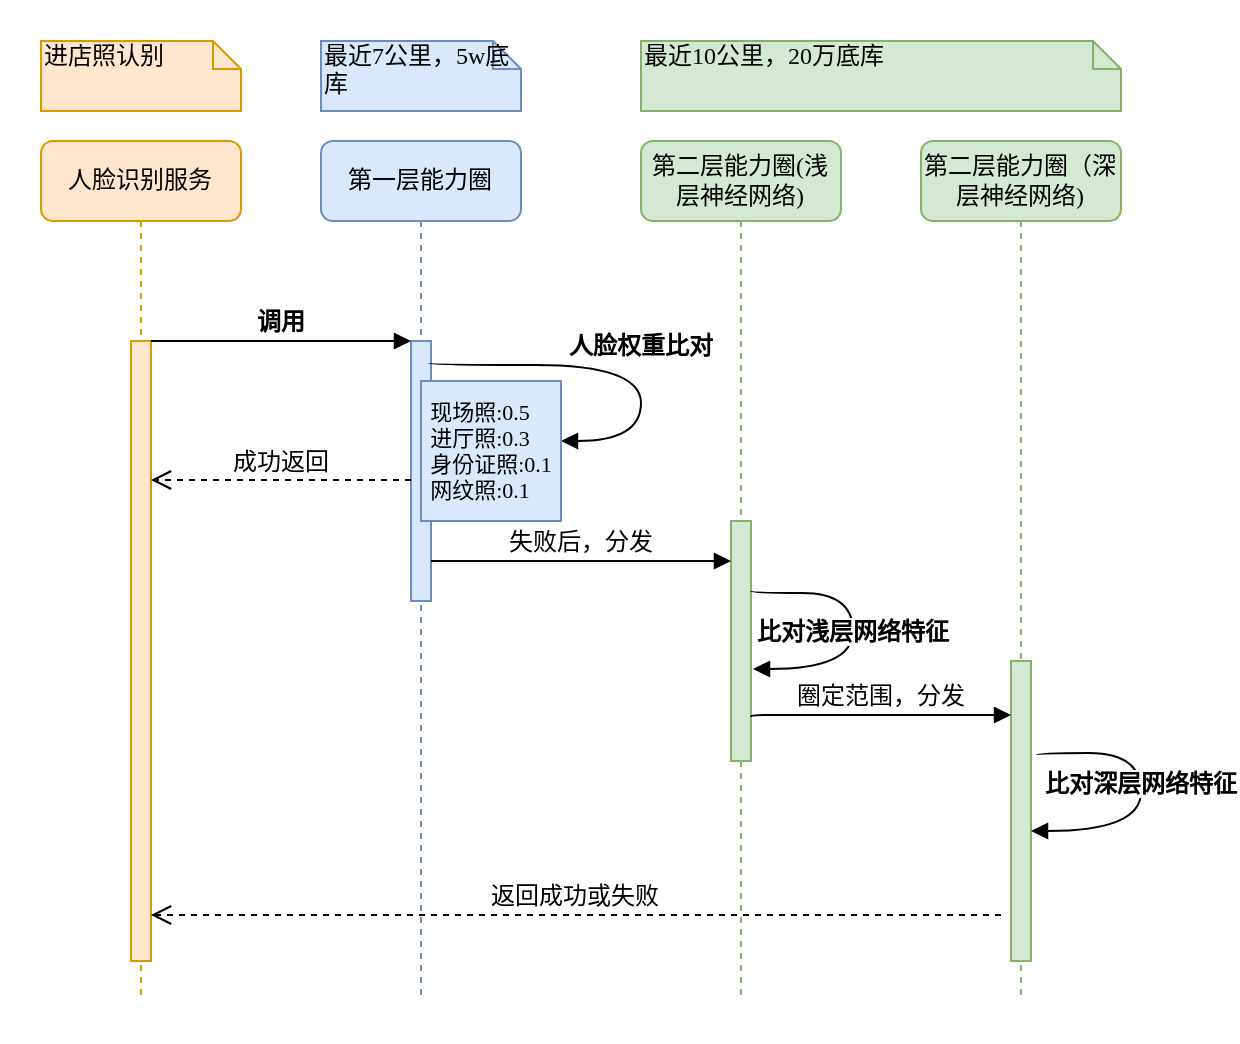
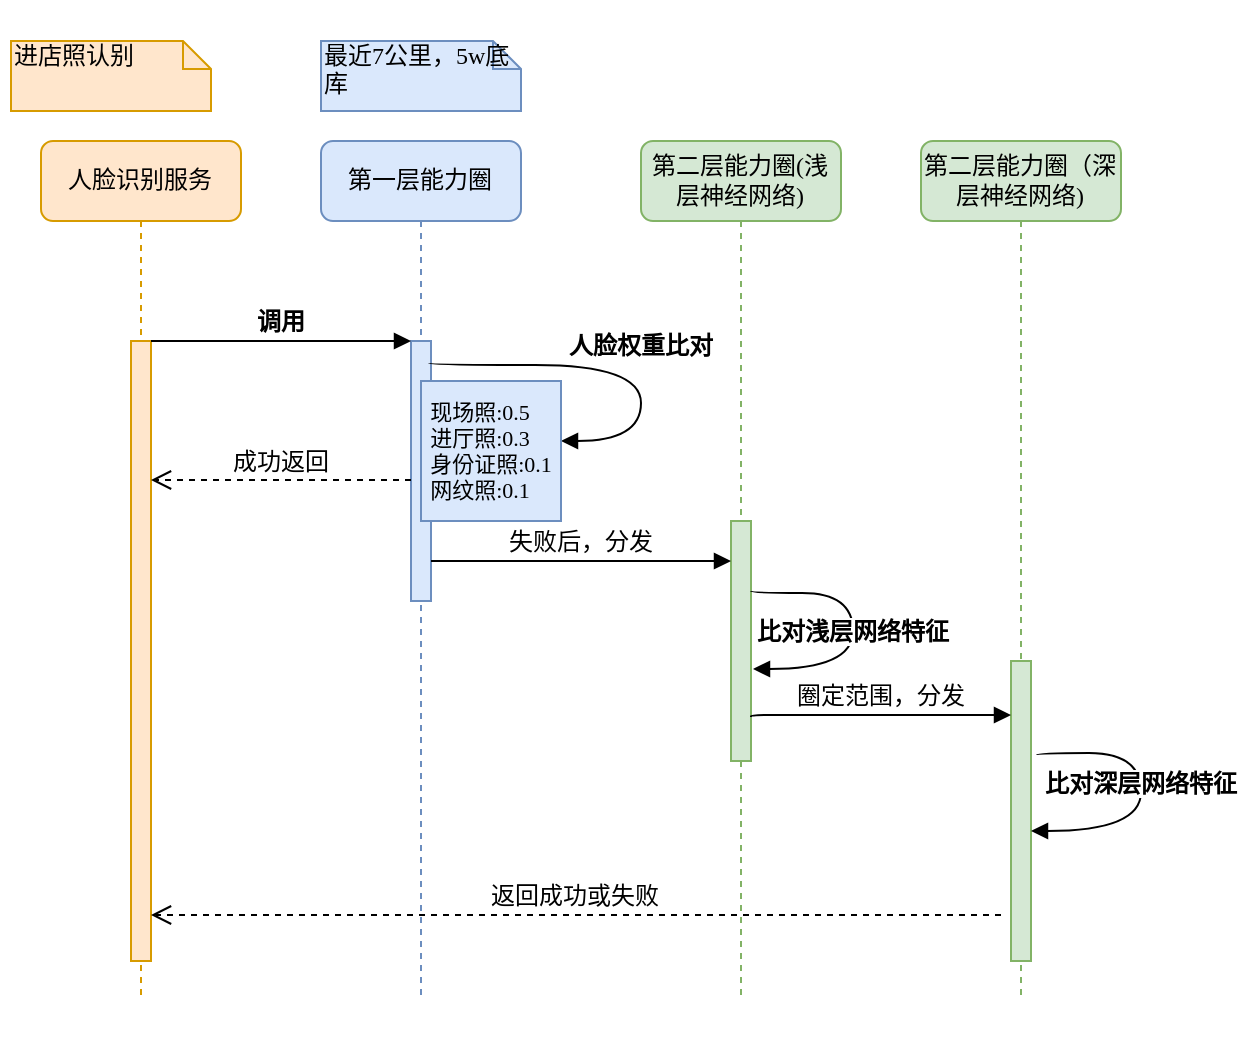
- <mxCell id="14" value="进店照认别" style="shape=note;whiteSpace=wrap;html=1;size=14;verticalAlign=top;align=left;spacingTop=-6;rounded=0;shadow=0;comic=0;labelBackgroundColor=none;strokeColor=#d79b00;strokeWidth=1;fillColor=#ffe6cc;fontFamily=Verdana;fontSize=12;" parent="1" vertex="1"><mxGeometry x="20" y="20" width="100" height="35" as="geometry" /></mxCell>
+ <mxCell id="14" value="进店照认别" style="shape=note;whiteSpace=wrap;html=1;size=14;verticalAlign=top;align=left;spacingTop=-6;rounded=0;shadow=0;comic=0;labelBackgroundColor=none;strokeColor=#d79b00;strokeWidth=1;fillColor=#ffe6cc;fontFamily=Verdana;fontSize=12;" parent="1" vertex="1"><mxGeometry x="5" y="20" width="100" height="35" as="geometry" /></mxCell>
- <mxCell id="16" value="最近10公里，20万底库" style="shape=note;whiteSpace=wrap;html=1;size=14;verticalAlign=top;align=left;spacingTop=-6;rounded=0;shadow=0;comic=0;labelBackgroundColor=none;strokeColor=#82b366;strokeWidth=1;fillColor=#d5e8d4;fontFamily=Verdana;fontSize=12;" parent="1" vertex="1"><mxGeometry x="320" y="20" width="240" height="35" as="geometry" /></mxCell>
